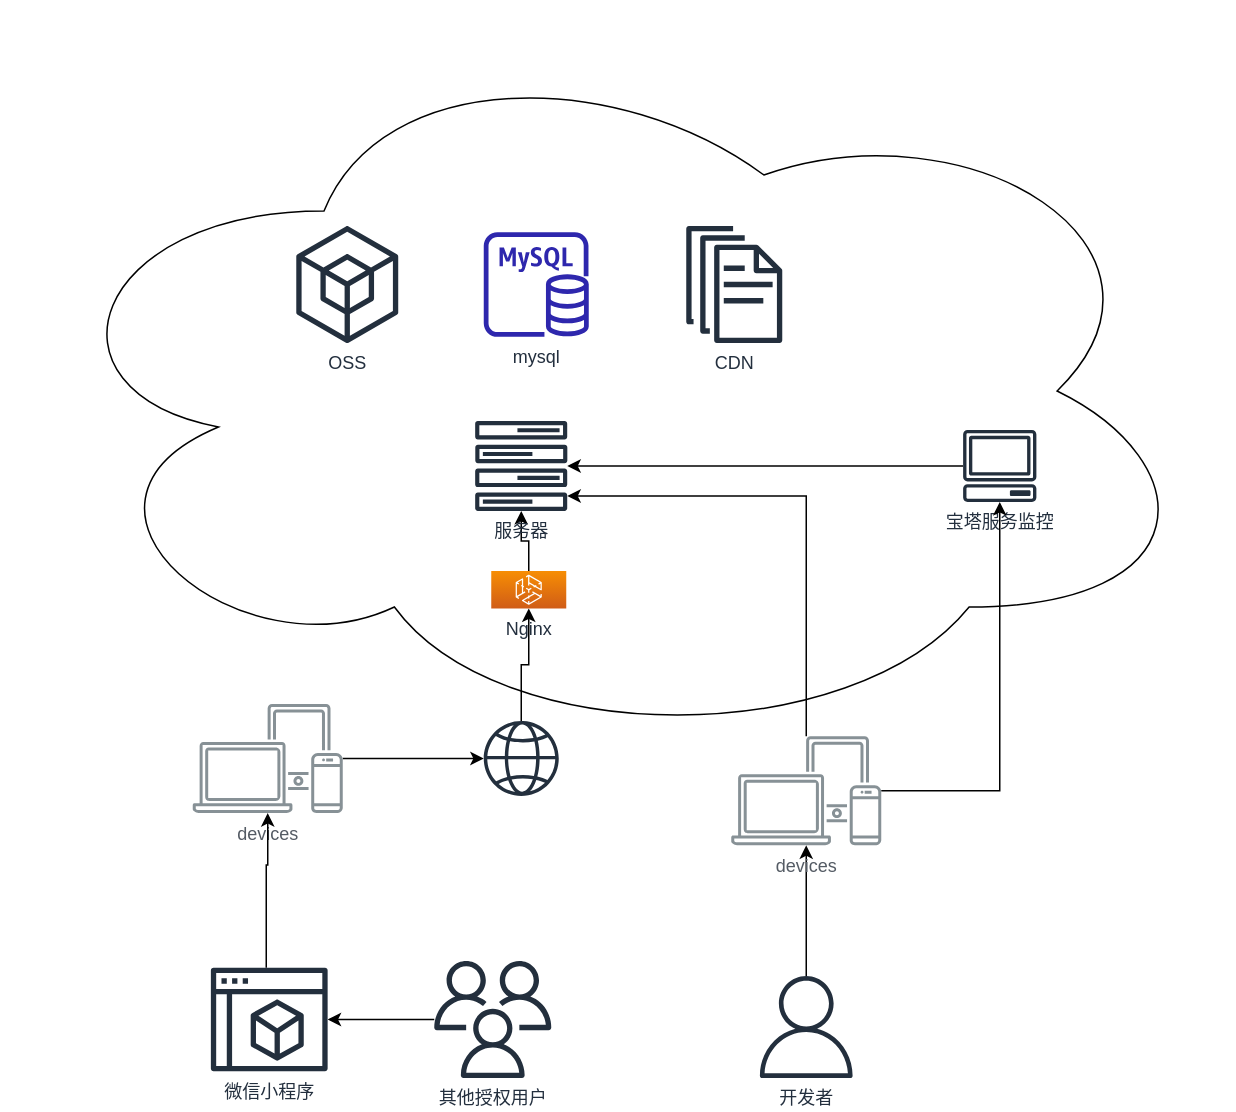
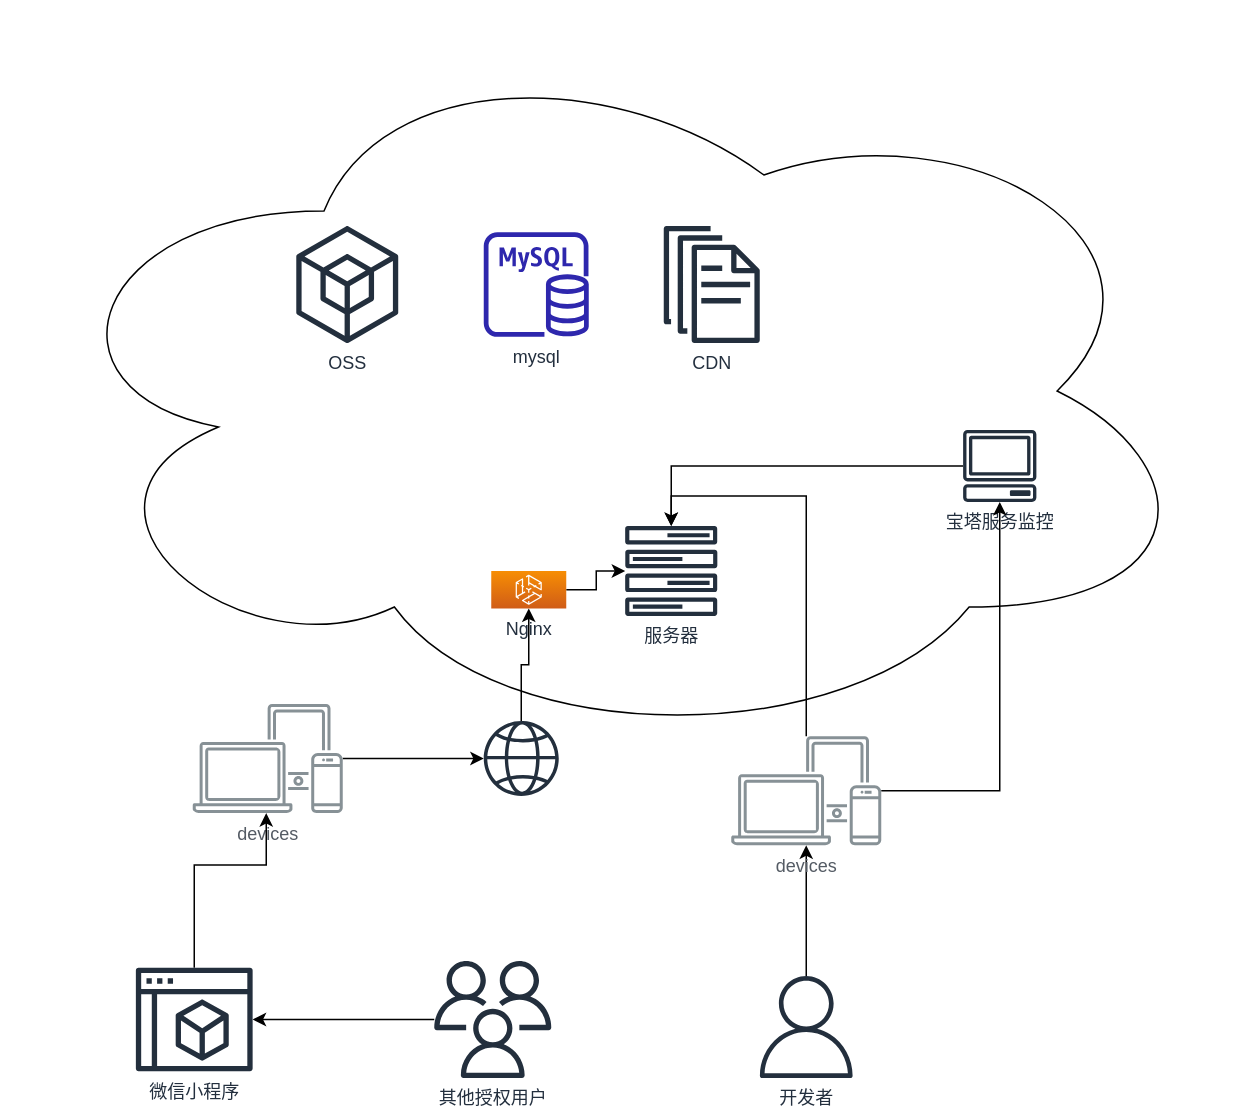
- <mxCell id="16" value="CDN" style="sketch=0;outlineConnect=0;fontColor=#232F3E;gradientColor=none;fillColor=#232F3D;strokeColor=none;dashed=0;verticalLabelPosition=bottom;verticalAlign=top;align=center;html=1;fontSize=12;fontStyle=0;aspect=fixed;pointerEvents=1;shape=mxgraph.aws4.documents;" vertex="1" parent="1"><mxGeometry x="457" y="150" width="64" height="78" as="geometry" /></mxCell>
+ <mxCell id="16" value="CDN" style="sketch=0;outlineConnect=0;fontColor=#232F3E;gradientColor=none;fillColor=#232F3D;strokeColor=none;dashed=0;verticalLabelPosition=bottom;verticalAlign=top;align=center;html=1;fontSize=12;fontStyle=0;aspect=fixed;pointerEvents=1;shape=mxgraph.aws4.documents;" vertex="1" parent="1"><mxGeometry x="442" y="150" width="64" height="78" as="geometry" /></mxCell>
- <mxCell id="14" value="服务器" style="sketch=0;outlineConnect=0;fontColor=#232F3E;gradientColor=none;fillColor=#232F3D;strokeColor=none;dashed=0;verticalLabelPosition=bottom;verticalAlign=top;align=center;html=1;fontSize=12;fontStyle=0;aspect=fixed;pointerEvents=1;shape=mxgraph.aws4.forums;" vertex="1" parent="1"><mxGeometry x="316.21" y="280" width="61.58" height="60" as="geometry" /></mxCell>
+ <mxCell id="14" value="服务器" style="sketch=0;outlineConnect=0;fontColor=#232F3E;gradientColor=none;fillColor=#232F3D;strokeColor=none;dashed=0;verticalLabelPosition=bottom;verticalAlign=top;align=center;html=1;fontSize=12;fontStyle=0;aspect=fixed;pointerEvents=1;shape=mxgraph.aws4.forums;" vertex="1" parent="1"><mxGeometry x="416.21" y="350" width="61.58" height="60" as="geometry" /></mxCell>
- <mxCell id="8" value="微信小程序" style="sketch=0;outlineConnect=0;fontColor=#232F3E;gradientColor=none;fillColor=#232F3D;strokeColor=none;dashed=0;verticalLabelPosition=bottom;verticalAlign=top;align=center;html=1;fontSize=12;fontStyle=0;aspect=fixed;pointerEvents=1;shape=mxgraph.aws4.management_console2;" vertex="1" parent="1"><mxGeometry x="140" y="644.5" width="78" height="69" as="geometry" /></mxCell>
+ <mxCell id="8" value="微信小程序" style="sketch=0;outlineConnect=0;fontColor=#232F3E;gradientColor=none;fillColor=#232F3D;strokeColor=none;dashed=0;verticalLabelPosition=bottom;verticalAlign=top;align=center;html=1;fontSize=12;fontStyle=0;aspect=fixed;pointerEvents=1;shape=mxgraph.aws4.management_console2;" vertex="1" parent="1"><mxGeometry x="90" y="644.5" width="78" height="69" as="geometry" /></mxCell>
